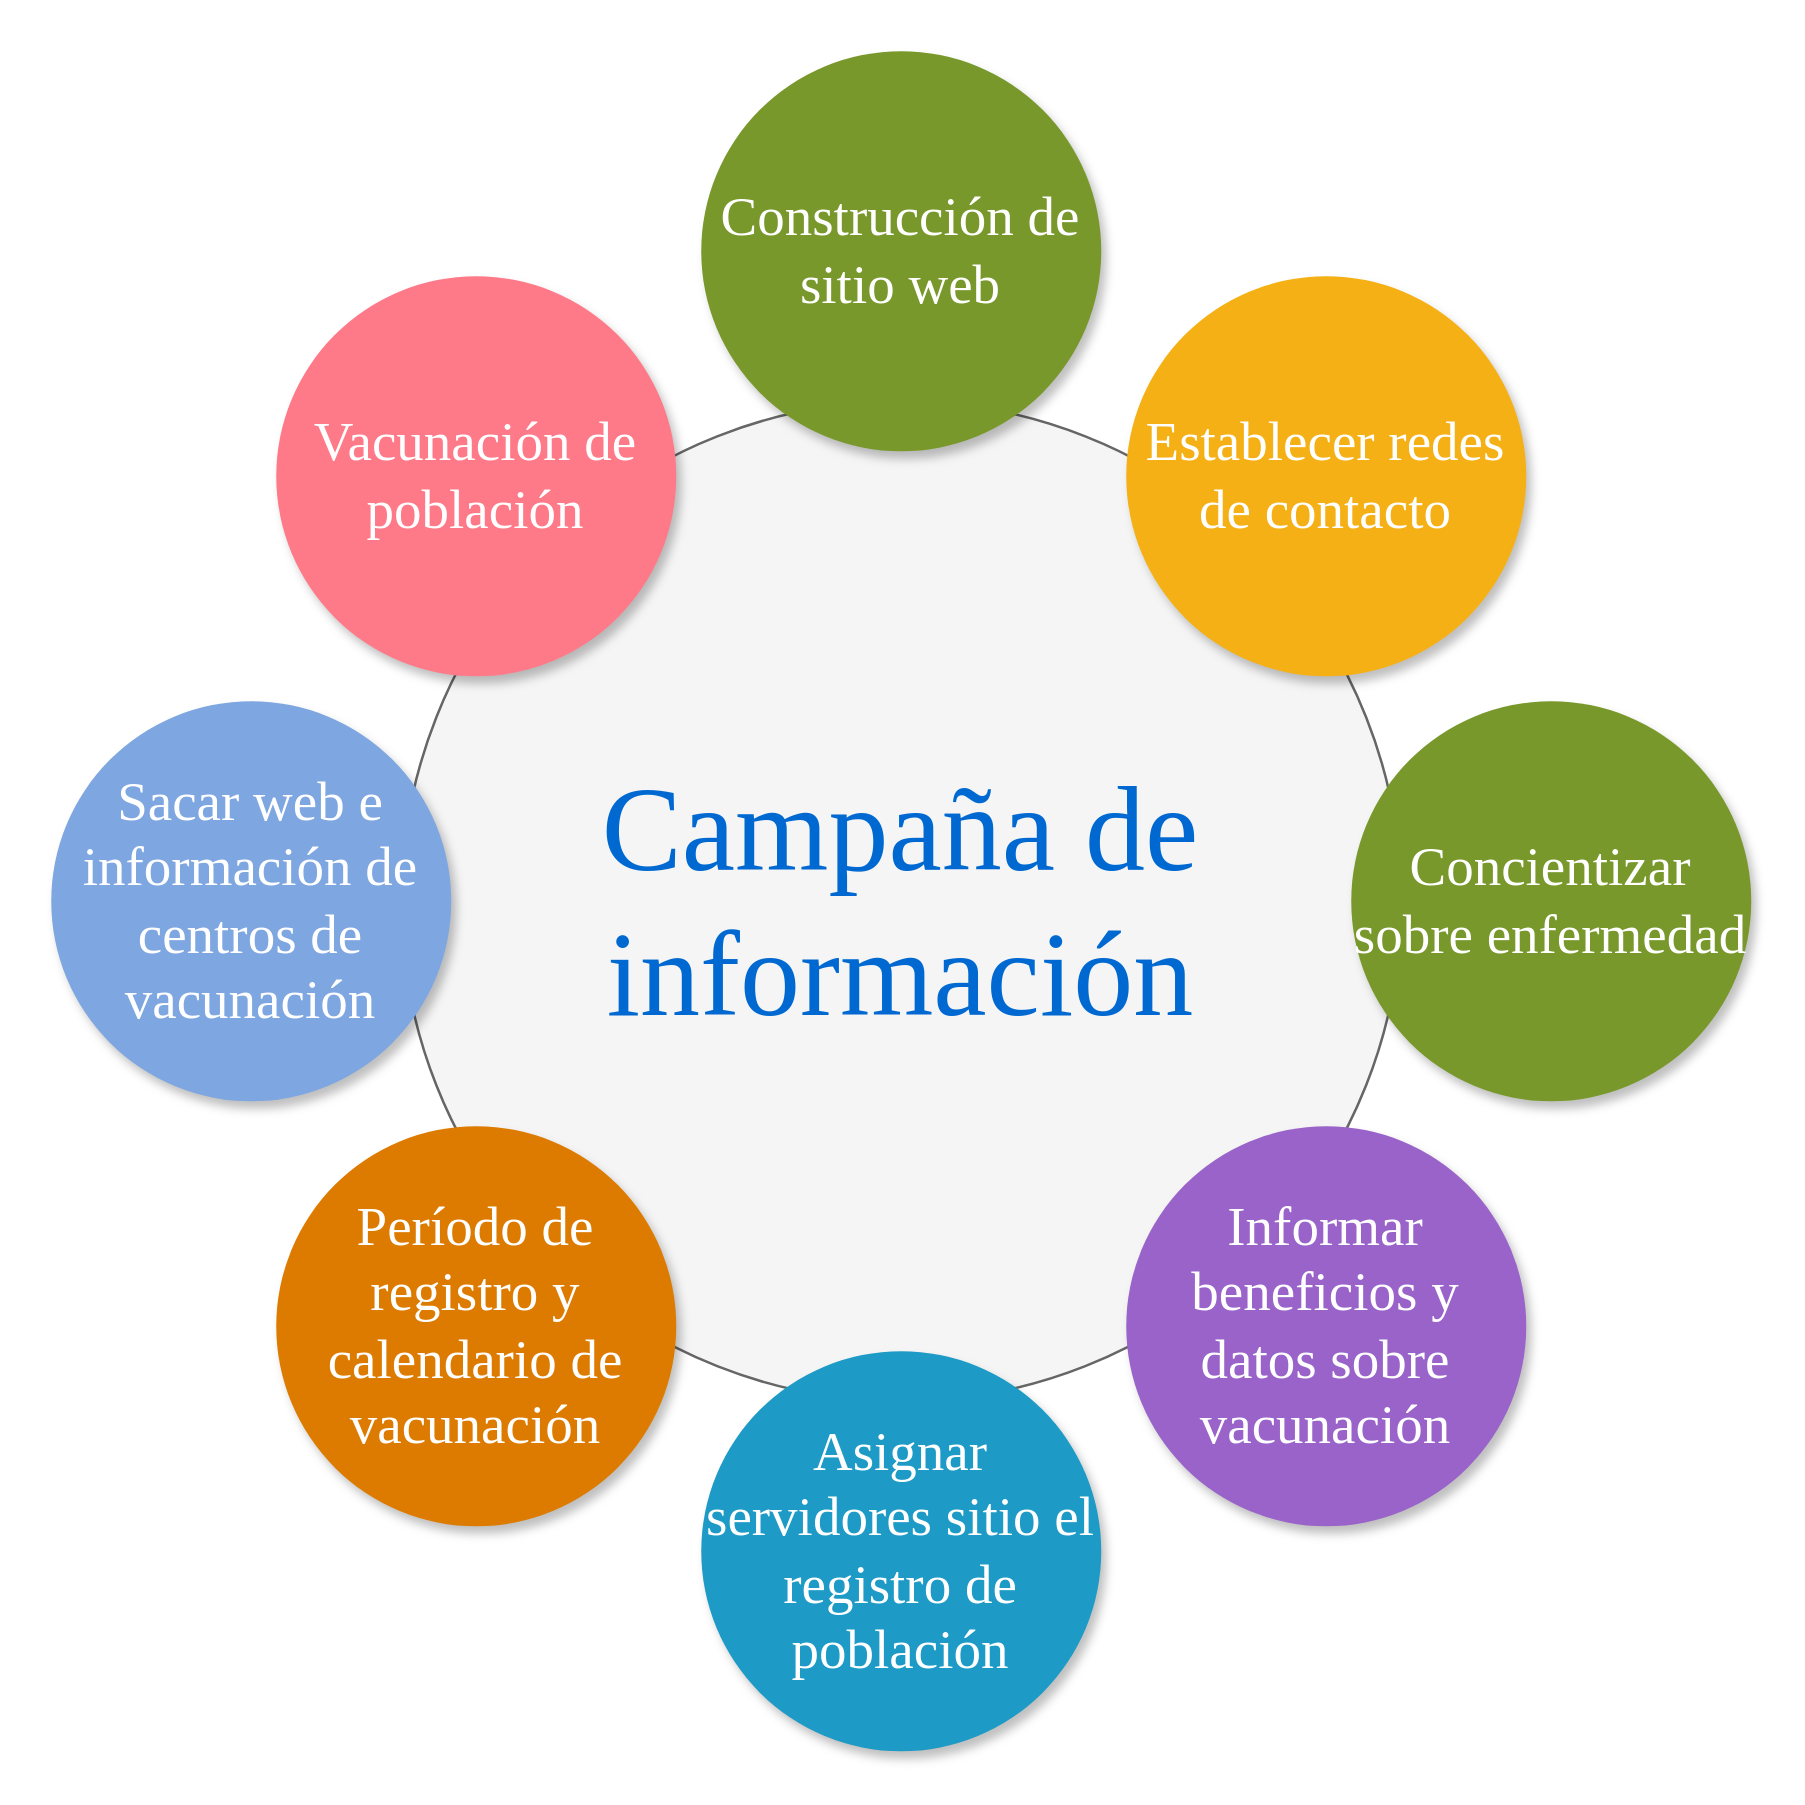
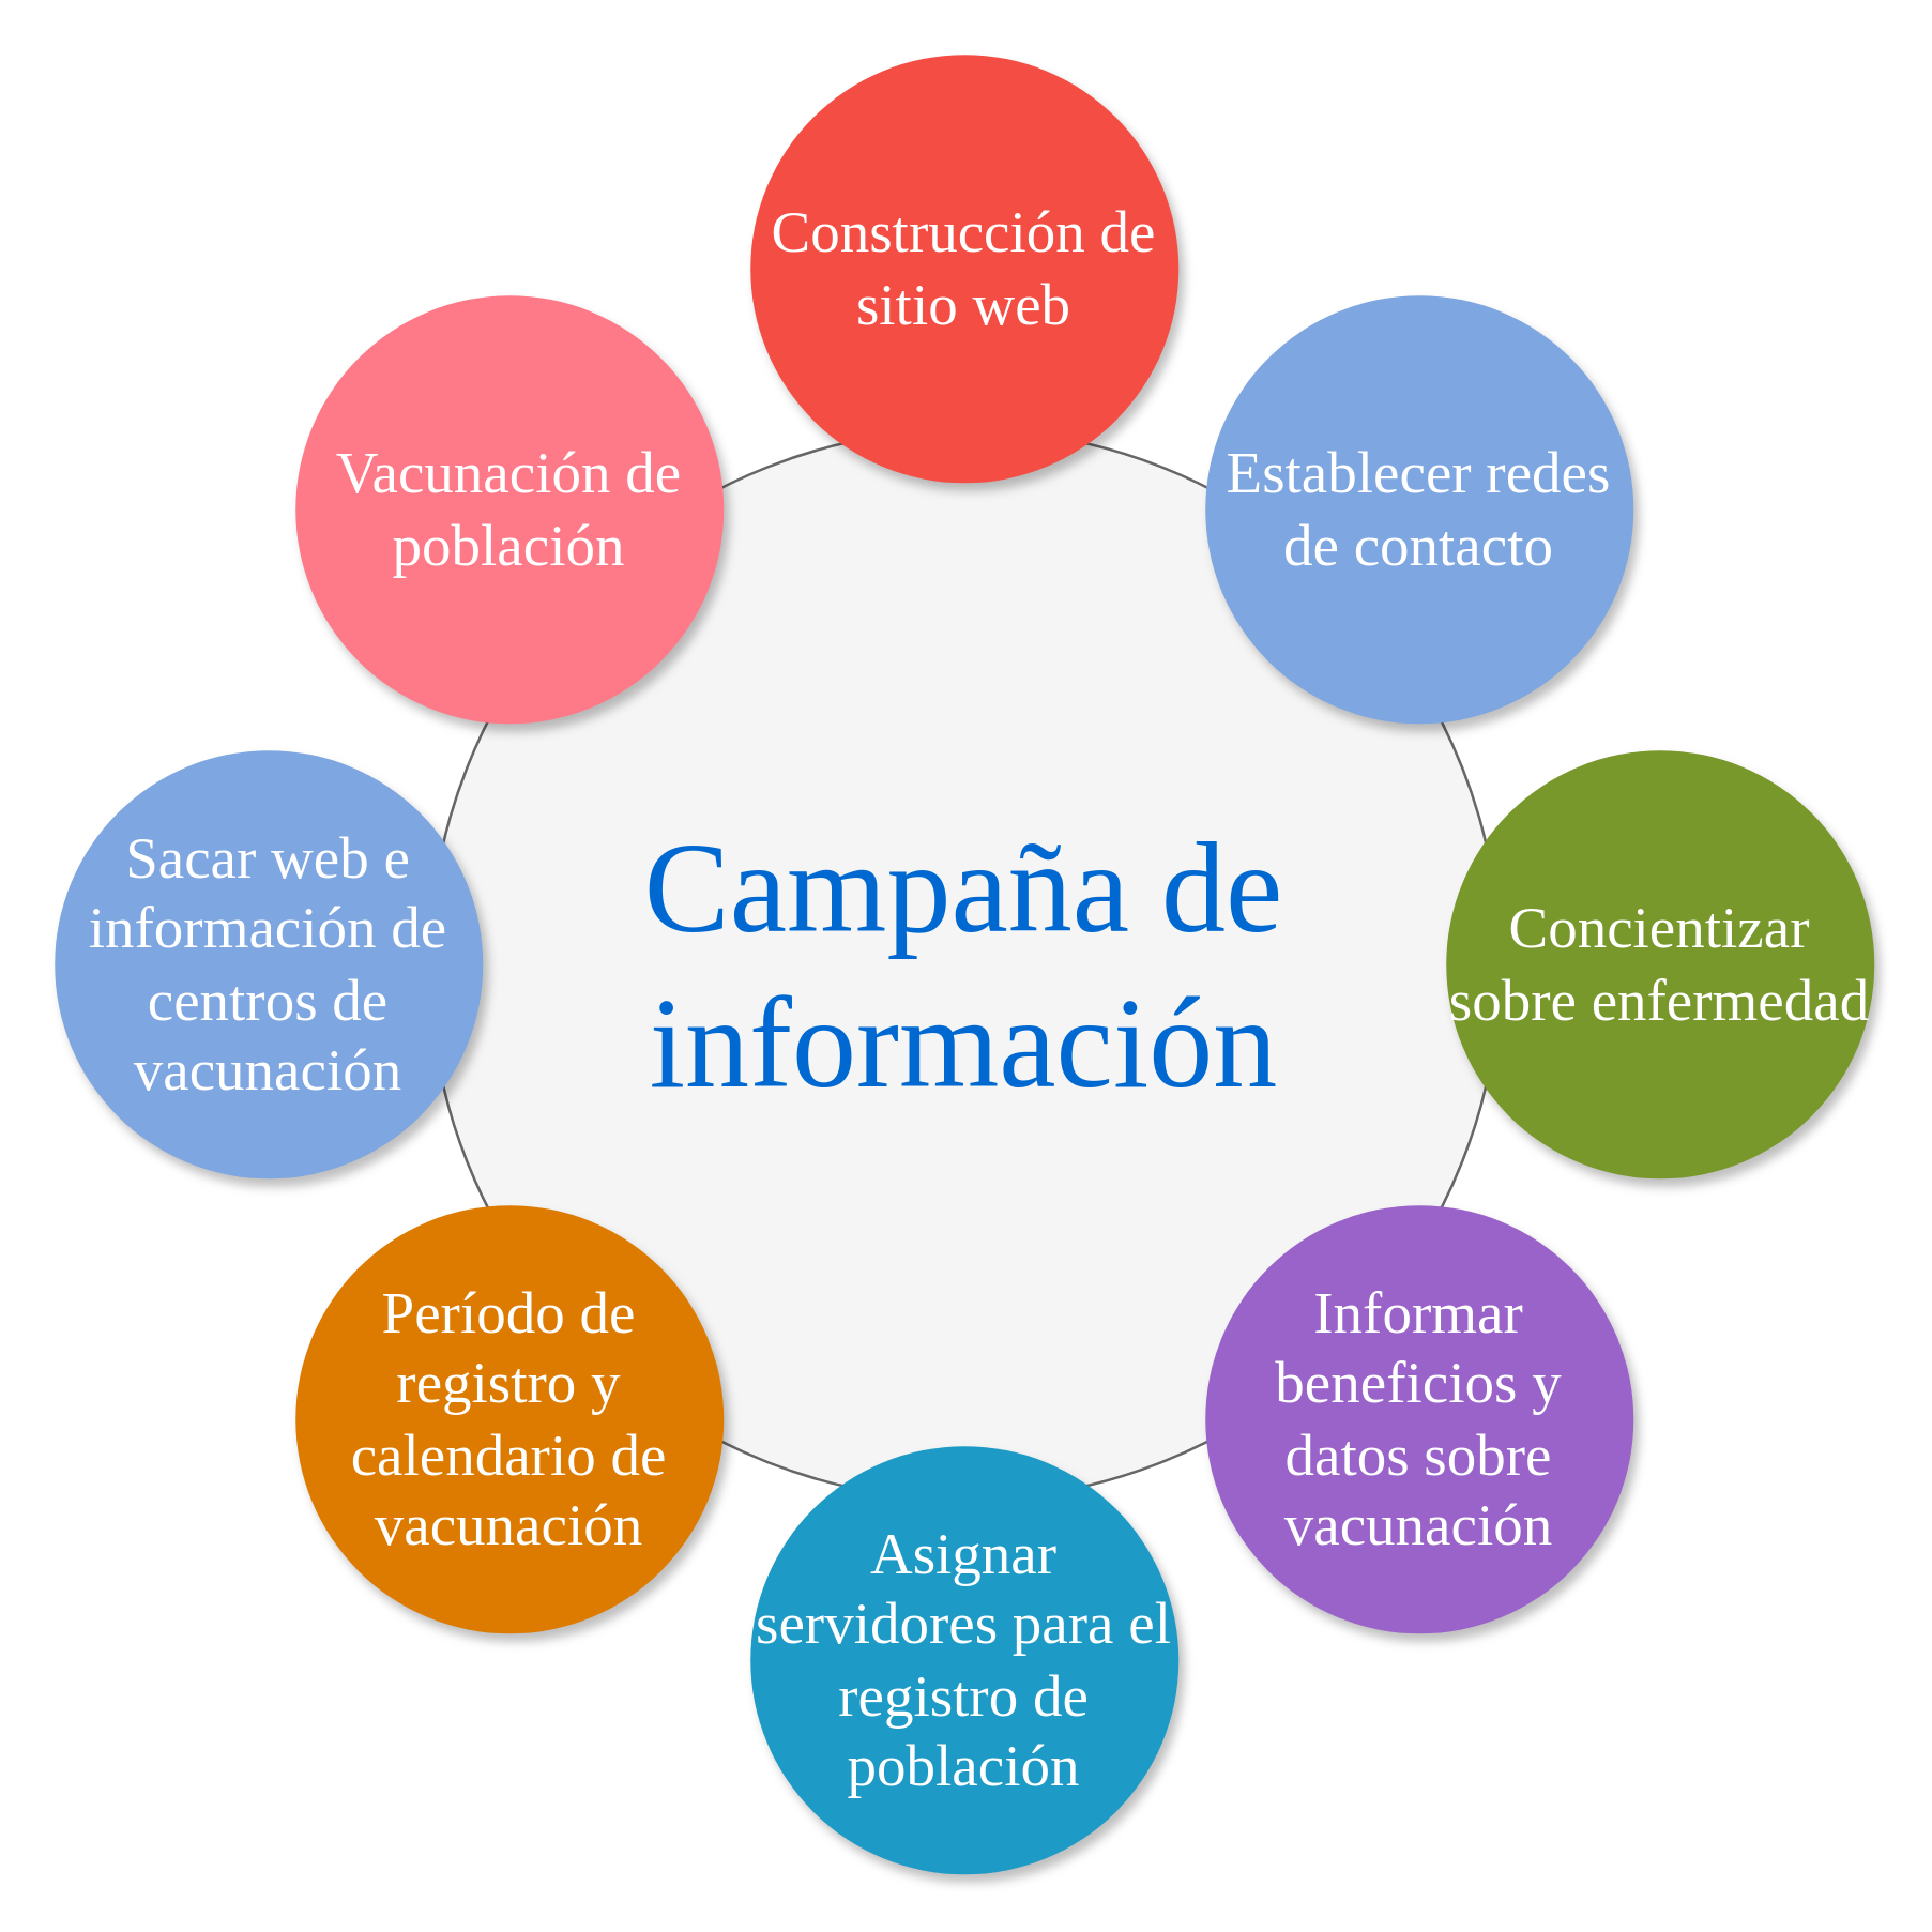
- <mxCell id="9" value="&lt;font color=&quot;#ffffff&quot;&gt;Construcción de sitio web&lt;/font&gt;" style="ellipse;whiteSpace=wrap;html=1;rounded=0;shadow=1;dashed=0;comic=0;fontFamily=Verdana;fontSize=22;fontColor=#0069D1;fillColor=#78982b;strokeColor=none;" parent="1" vertex="1"><mxGeometry x="280" y="20" width="160" height="160" as="geometry" /></mxCell>
+ <mxCell id="9" value="&lt;font color=&quot;#ffffff&quot;&gt;Construcción de sitio web&lt;/font&gt;" style="ellipse;whiteSpace=wrap;html=1;rounded=0;shadow=1;dashed=0;comic=0;fontFamily=Verdana;fontSize=22;fontColor=#0069D1;fillColor=#f44d43;strokeColor=none;" parent="1" vertex="1"><mxGeometry x="280" y="20" width="160" height="160" as="geometry" /></mxCell>
- <mxCell id="5" value="&lt;font color=&quot;#ffffff&quot;&gt;Establecer redes de contacto&lt;/font&gt;" style="ellipse;whiteSpace=wrap;html=1;rounded=0;shadow=1;dashed=0;comic=0;fontFamily=Verdana;fontSize=22;fontColor=#0069D1;fillColor=#f5b015;strokeColor=none;" parent="1" vertex="1"><mxGeometry x="450" y="110" width="160" height="160" as="geometry" /></mxCell>
+ <mxCell id="5" value="&lt;font color=&quot;#ffffff&quot;&gt;Establecer redes de contacto&lt;/font&gt;" style="ellipse;whiteSpace=wrap;html=1;rounded=0;shadow=1;dashed=0;comic=0;fontFamily=Verdana;fontSize=22;fontColor=#0069D1;fillColor=#7ea6e0;strokeColor=none;" parent="1" vertex="1"><mxGeometry x="450" y="110" width="160" height="160" as="geometry" /></mxCell>
- <mxCell id="4" value="&lt;font color=&quot;#ffffff&quot;&gt;Asignar servidores sitio el registro de población&lt;/font&gt;" style="ellipse;whiteSpace=wrap;html=1;rounded=0;shadow=1;dashed=0;comic=0;fontFamily=Verdana;fontSize=22;fontColor=#0069D1;fillColor=#1d9ac6;strokeColor=none;" parent="1" vertex="1"><mxGeometry x="280" y="540" width="160" height="160" as="geometry" /></mxCell>
+ <mxCell id="4" value="&lt;font color=&quot;#ffffff&quot;&gt;Asignar servidores para el registro de población&lt;/font&gt;" style="ellipse;whiteSpace=wrap;html=1;rounded=0;shadow=1;dashed=0;comic=0;fontFamily=Verdana;fontSize=22;fontColor=#0069D1;fillColor=#1d9ac6;strokeColor=none;" parent="1" vertex="1"><mxGeometry x="280" y="540" width="160" height="160" as="geometry" /></mxCell>
